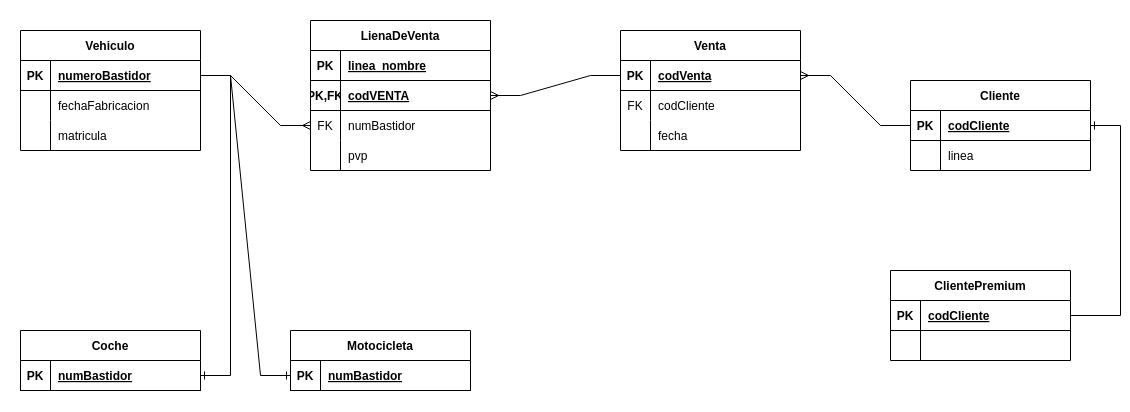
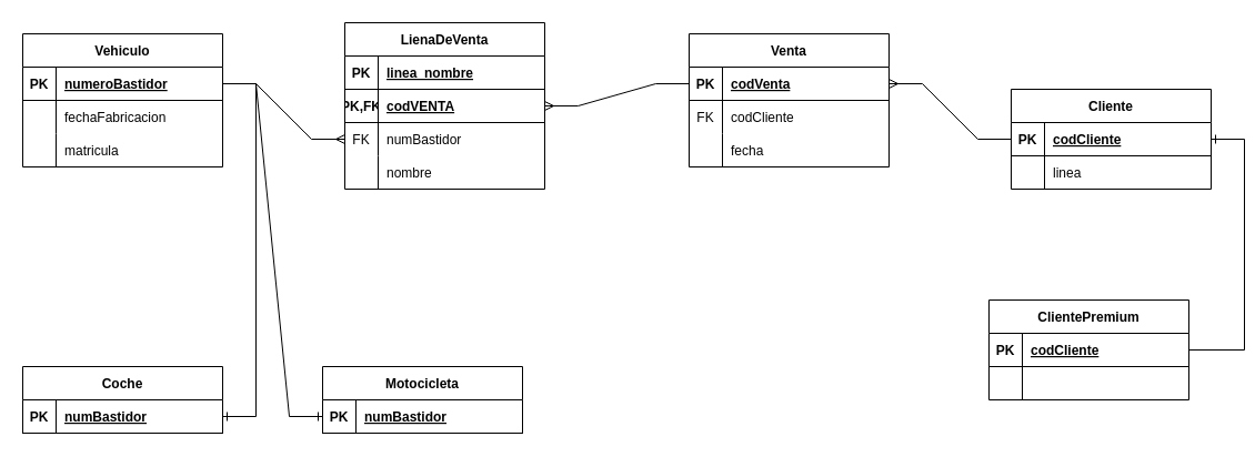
- <mxCell id="25" value="pvp" style="shape=partialRectangle;connectable=0;fillColor=none;top=0;left=0;bottom=0;right=0;align=left;spacingLeft=6;overflow=hidden;" vertex="1" parent="23"><mxGeometry x="30" width="150" height="30" as="geometry"><mxRectangle width="150" height="30" as="alternateBounds" /></mxGeometry></mxCell>
+ <mxCell id="25" value="nombre" style="shape=partialRectangle;connectable=0;fillColor=none;top=0;left=0;bottom=0;right=0;align=left;spacingLeft=6;overflow=hidden;" vertex="1" parent="23"><mxGeometry x="30" width="150" height="30" as="geometry"><mxRectangle width="150" height="30" as="alternateBounds" /></mxGeometry></mxCell>
